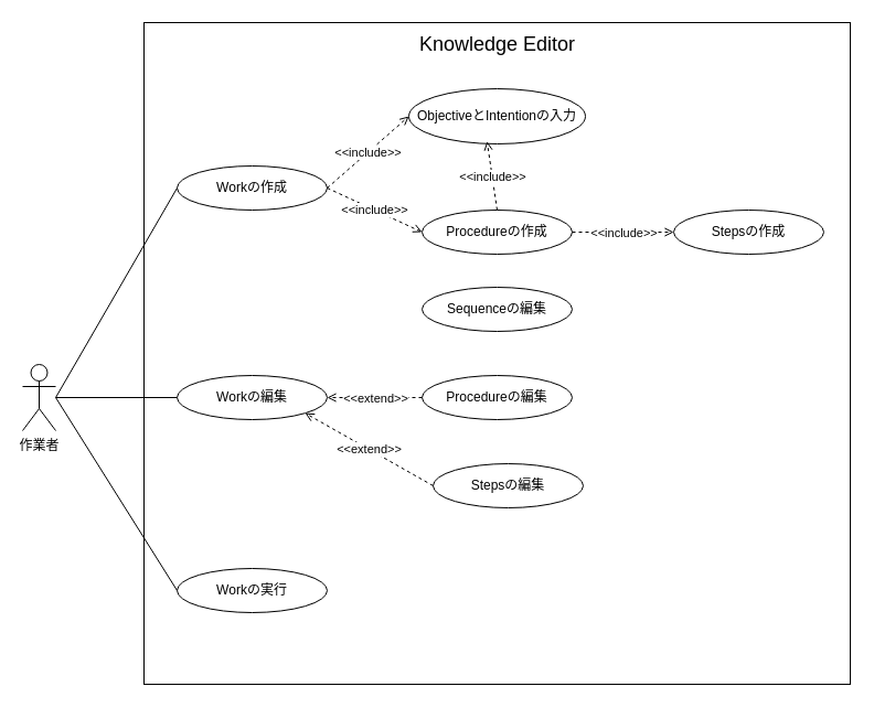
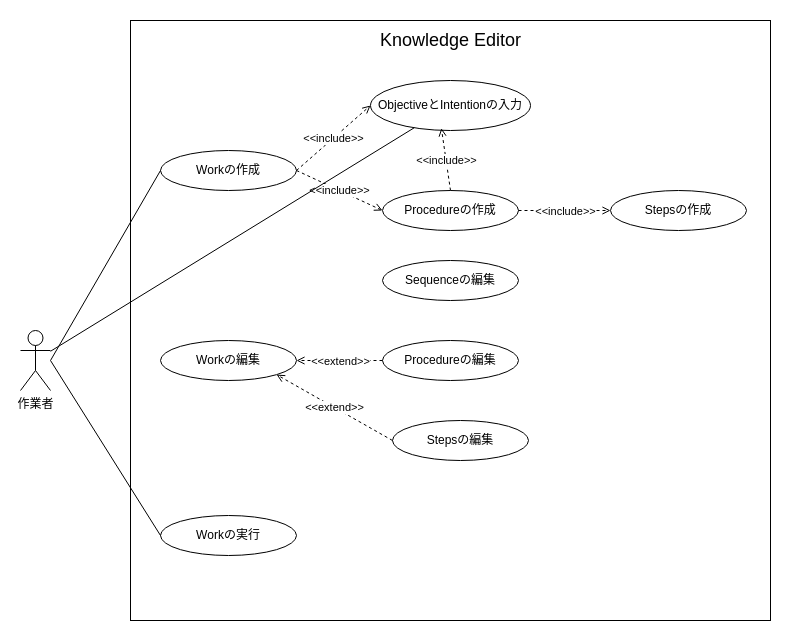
- <mxCell id="26" value="" style="endArrow=none;html=1;strokeColor=#000000;entryX=0;entryY=0.5;entryDx=0;entryDy=0;" parent="1" source="3" target="6" edge="1"><mxGeometry width="50" height="50" relative="1" as="geometry"><mxPoint x="60" y="347.2" as="sourcePoint" /><mxPoint x="170" y="180" as="targetPoint" /></mxGeometry></mxCell>
+ <mxCell id="26" value="" style="endArrow=none;html=1;strokeColor=#000000;" parent="1" source="3" target="9" edge="1"><mxGeometry width="50" height="50" relative="1" as="geometry"><mxPoint x="60" y="347.2" as="sourcePoint" /><mxPoint x="170" y="180" as="targetPoint" /></mxGeometry></mxCell>
